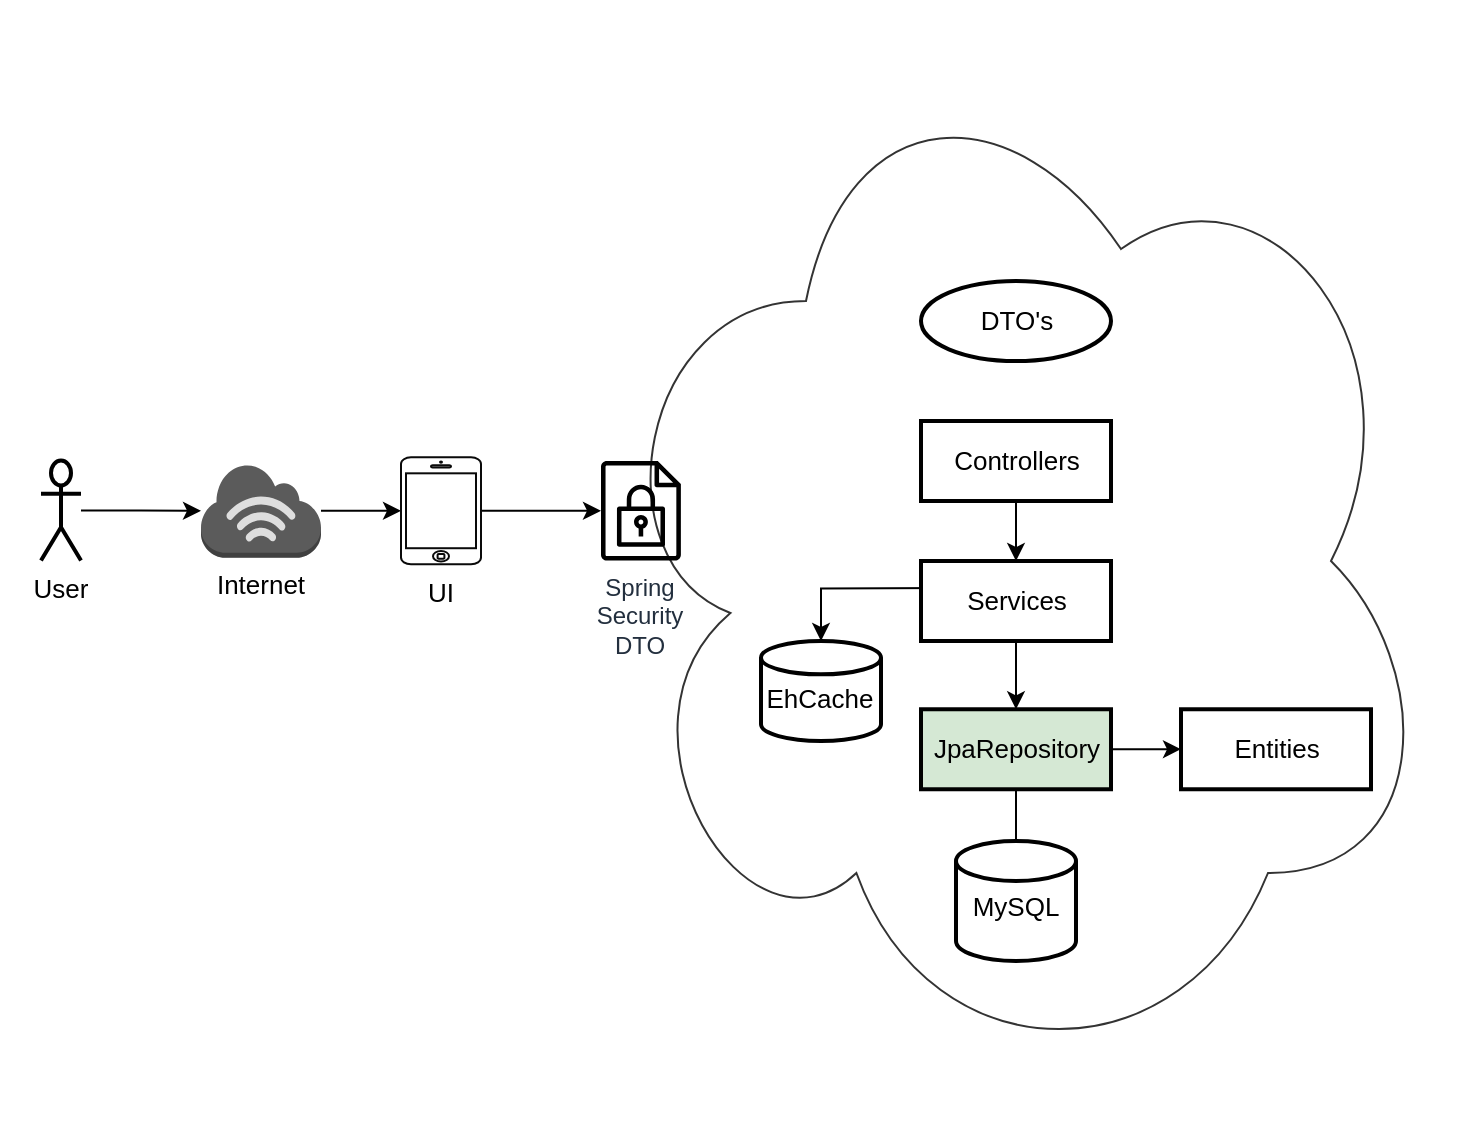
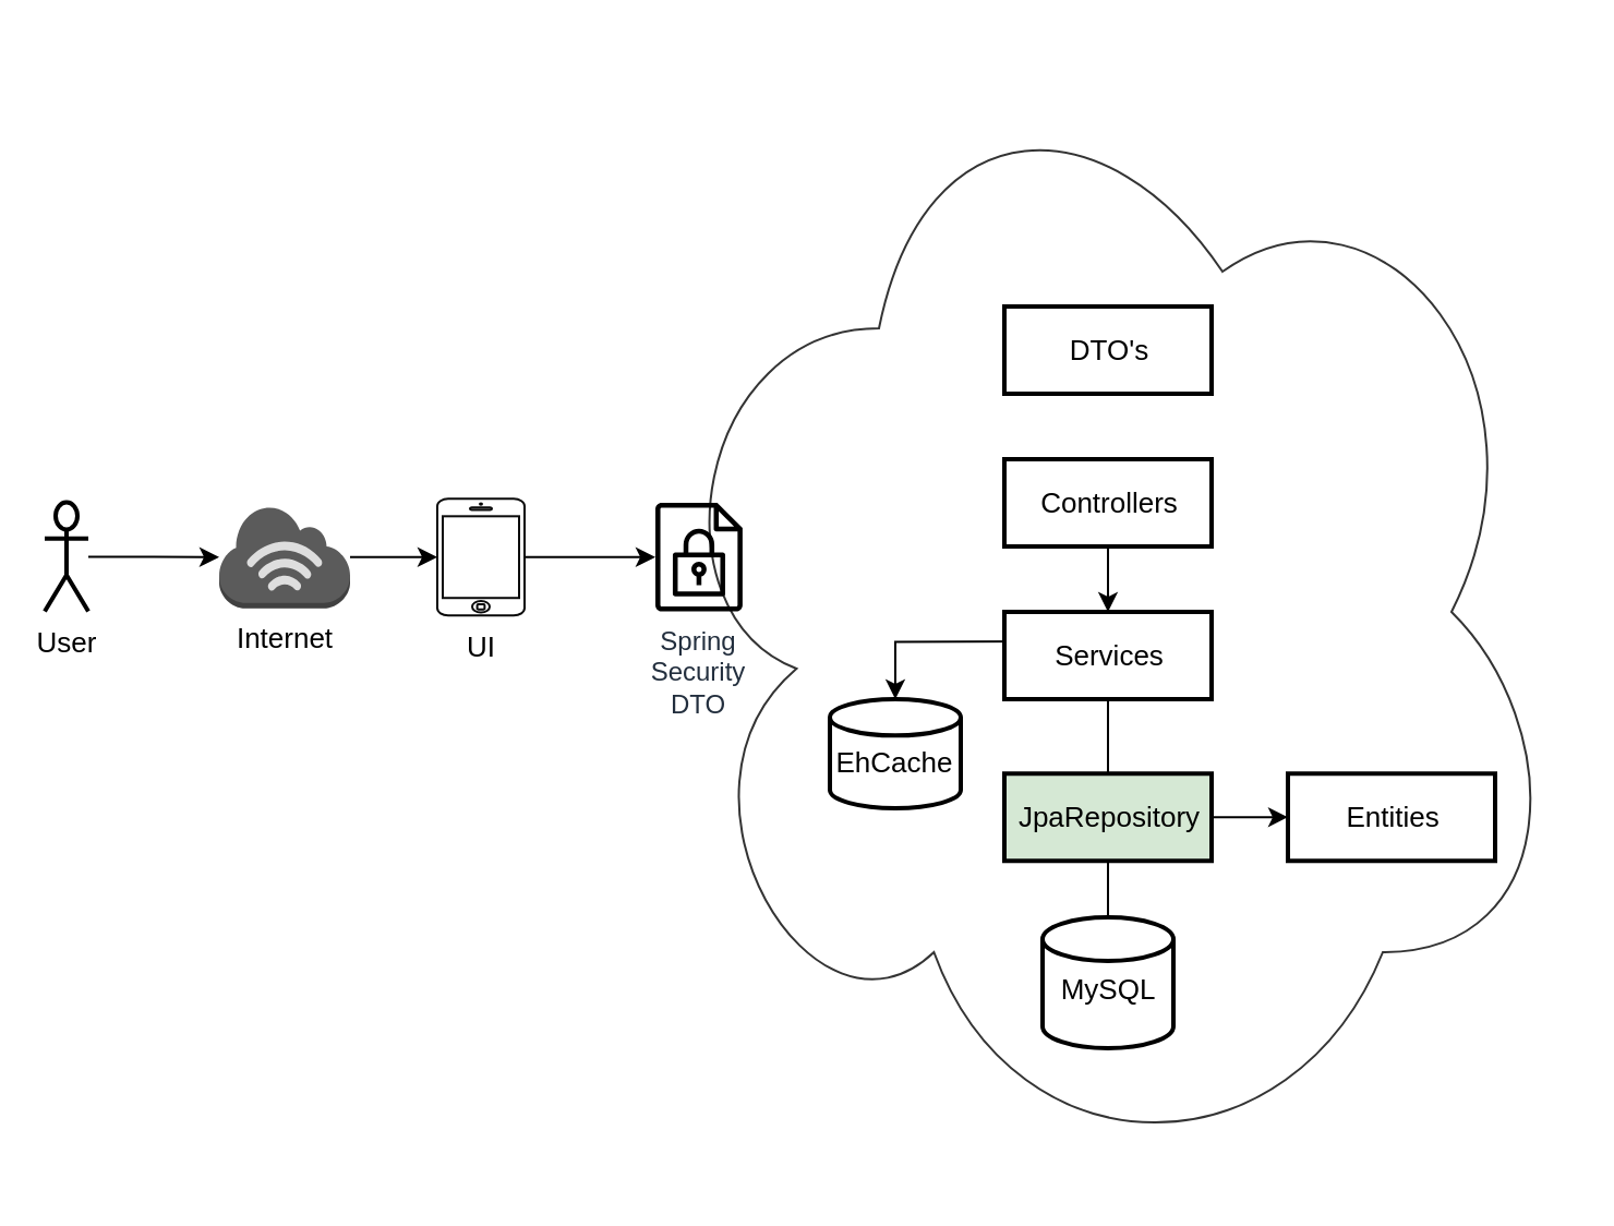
- <mxCell id="12" value="DTO's" style="ellipse;html=1;fontSize=13;strokeWidth=2;" vertex="1" parent="1"><mxGeometry x="460" y="140" width="95" height="40" as="geometry" /></mxCell>
+ <mxCell id="12" value="DTO's" style="html=1;fontSize=13;strokeWidth=2;" vertex="1" parent="1"><mxGeometry x="460" y="140" width="95" height="40" as="geometry" /></mxCell>
- <mxCell id="7" value="" style="edgeStyle=orthogonalEdgeStyle;rounded=0;orthogonalLoop=1;jettySize=auto;html=1;fontSize=13;" edge="1" parent="1" source="9" target="5"><mxGeometry relative="1" as="geometry" /></mxCell>
+ <mxCell id="7" value="" style="edgeStyle=orthogonalEdgeStyle;rounded=0;orthogonalLoop=1;jettySize=auto;html=1;fontSize=13;endArrow=none;" edge="1" parent="1" source="9" target="5"><mxGeometry relative="1" as="geometry" /></mxCell>
